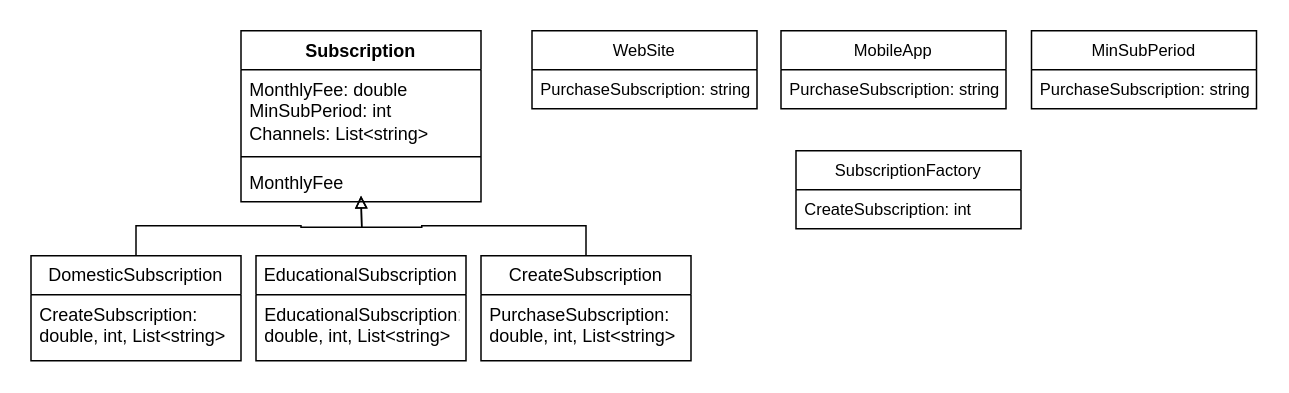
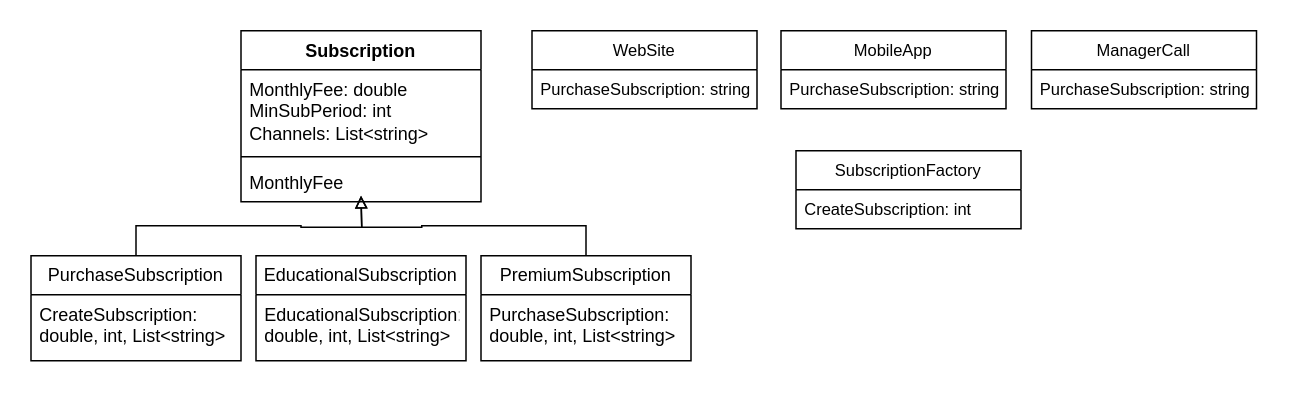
- <mxCell id="18" value="MinSubPeriod" style="swimlane;fontStyle=0;childLayout=stackLayout;horizontal=1;startSize=26;fillColor=none;horizontalStack=0;resizeParent=1;resizeParentMax=0;resizeLast=0;collapsible=1;marginBottom=0;whiteSpace=wrap;html=1;fontFamily=Helvetica;fontSize=11;fontColor=default;labelBackgroundColor=default;" vertex="1" parent="1"><mxGeometry x="687" y="20" width="150" height="52" as="geometry" /></mxCell>
+ <mxCell id="18" value="ManagerCall" style="swimlane;fontStyle=0;childLayout=stackLayout;horizontal=1;startSize=26;fillColor=none;horizontalStack=0;resizeParent=1;resizeParentMax=0;resizeLast=0;collapsible=1;marginBottom=0;whiteSpace=wrap;html=1;fontFamily=Helvetica;fontSize=11;fontColor=default;labelBackgroundColor=default;" vertex="1" parent="1"><mxGeometry x="687" y="20" width="150" height="52" as="geometry" /></mxCell>
- <mxCell id="7" value="DomesticSubscription" style="swimlane;fontStyle=0;childLayout=stackLayout;horizontal=1;startSize=26;fillColor=none;horizontalStack=0;resizeParent=1;resizeParentMax=0;resizeLast=0;collapsible=1;marginBottom=0;whiteSpace=wrap;html=1;" vertex="1" parent="1"><mxGeometry x="20" y="170" width="140" height="70" as="geometry" /></mxCell>
+ <mxCell id="7" value="PurchaseSubscription" style="swimlane;fontStyle=0;childLayout=stackLayout;horizontal=1;startSize=26;fillColor=none;horizontalStack=0;resizeParent=1;resizeParentMax=0;resizeLast=0;collapsible=1;marginBottom=0;whiteSpace=wrap;html=1;" vertex="1" parent="1"><mxGeometry x="20" y="170" width="140" height="70" as="geometry" /></mxCell>
- <mxCell id="12" value="CreateSubscription" style="swimlane;fontStyle=0;childLayout=stackLayout;horizontal=1;startSize=26;fillColor=none;horizontalStack=0;resizeParent=1;resizeParentMax=0;resizeLast=0;collapsible=1;marginBottom=0;whiteSpace=wrap;html=1;" vertex="1" parent="1"><mxGeometry x="320" y="170" width="140" height="70" as="geometry" /></mxCell>
+ <mxCell id="12" value="PremiumSubscription" style="swimlane;fontStyle=0;childLayout=stackLayout;horizontal=1;startSize=26;fillColor=none;horizontalStack=0;resizeParent=1;resizeParentMax=0;resizeLast=0;collapsible=1;marginBottom=0;whiteSpace=wrap;html=1;" vertex="1" parent="1"><mxGeometry x="320" y="170" width="140" height="70" as="geometry" /></mxCell>
